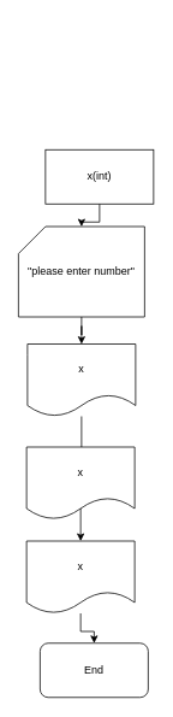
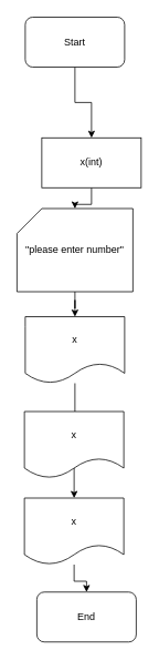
+ <mxCell id="3" value="Start" style="rounded=1;whiteSpace=wrap;html=1;" parent="1" vertex="1"><mxGeometry x="30" y="20" width="120" height="60" as="geometry" /></mxCell>
+ <mxCell id="2" value="" style="edgeStyle=orthogonalEdgeStyle;rounded=0;orthogonalLoop=1;jettySize=auto;html=1;" edge="1" parent="1" source="3" target="8"><mxGeometry relative="1" as="geometry" /></mxCell>
